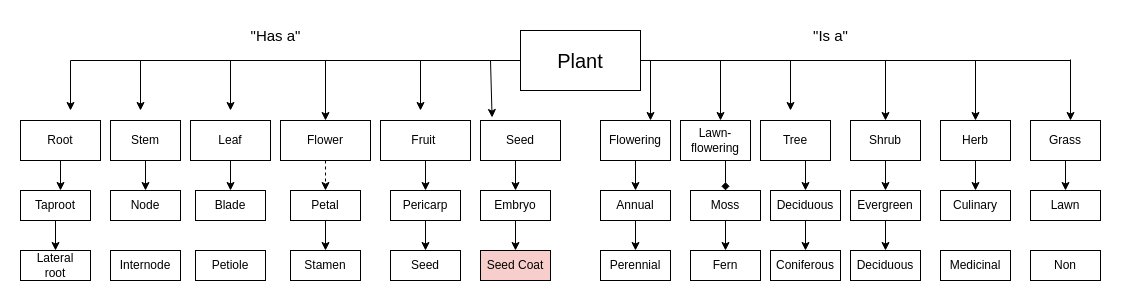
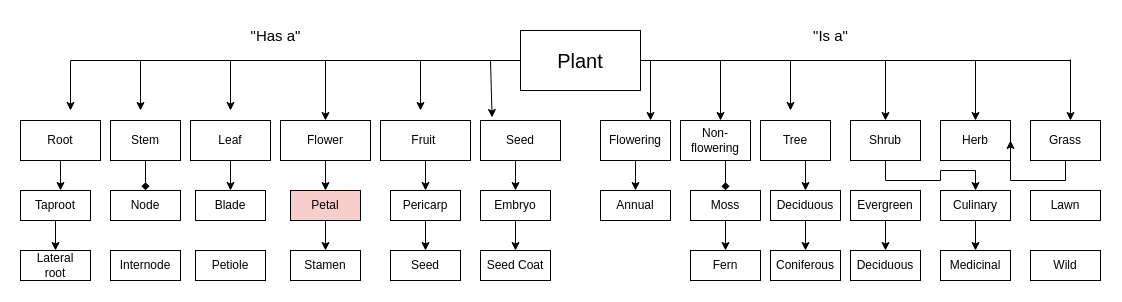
- <mxCell id="16" value="Lawn-flowering" style="rounded=0;whiteSpace=wrap;html=1;" vertex="1" parent="1"><mxGeometry x="680" y="120" width="70" height="40" as="geometry" /></mxCell>
+ <mxCell id="16" value="Non-flowering" style="rounded=0;whiteSpace=wrap;html=1;" vertex="1" parent="1"><mxGeometry x="680" y="120" width="70" height="40" as="geometry" /></mxCell>
- <mxCell id="21" style="edgeStyle=orthogonalEdgeStyle;rounded=0;orthogonalLoop=1;jettySize=auto;html=1;exitX=0.5;exitY=1;exitDx=0;exitDy=0;entryX=0.5;entryY=0;entryDx=0;entryDy=0;" edge="1" parent="1" source="22" target="63"><mxGeometry relative="1" as="geometry" /></mxCell>
- <mxCell id="7" style="edgeStyle=orthogonalEdgeStyle;rounded=0;orthogonalLoop=1;jettySize=auto;html=1;exitX=0.5;exitY=1;exitDx=0;exitDy=0;entryX=0.5;entryY=0;entryDx=0;entryDy=0;dashed=1;" edge="1" parent="1" source="8" target="42"><mxGeometry relative="1" as="geometry" /></mxCell>
+ <mxCell id="7" style="edgeStyle=orthogonalEdgeStyle;rounded=0;orthogonalLoop=1;jettySize=auto;html=1;exitX=0.5;exitY=1;exitDx=0;exitDy=0;entryX=0.5;entryY=0;entryDx=0;entryDy=0;" edge="1" parent="1" source="8" target="42"><mxGeometry relative="1" as="geometry" /></mxCell>
- <mxCell id="19" style="edgeStyle=orthogonalEdgeStyle;rounded=0;orthogonalLoop=1;jettySize=auto;html=1;exitX=0.5;exitY=1;exitDx=0;exitDy=0;entryX=0.5;entryY=0;entryDx=0;entryDy=0;" edge="1" parent="1" source="20" target="60"><mxGeometry relative="1" as="geometry" /></mxCell>
+ <mxCell id="19" style="edgeStyle=orthogonalEdgeStyle;rounded=0;orthogonalLoop=1;jettySize=auto;html=1;exitX=0.5;exitY=1;exitDx=0;exitDy=0;" edge="1" parent="1" source="20" target="63"><mxGeometry relative="1" as="geometry" /></mxCell>
- <mxCell id="23" style="edgeStyle=orthogonalEdgeStyle;rounded=0;orthogonalLoop=1;jettySize=auto;html=1;exitX=0.5;exitY=1;exitDx=0;exitDy=0;entryX=0.5;entryY=0;entryDx=0;entryDy=0;" edge="1" parent="1" source="24" target="65"><mxGeometry relative="1" as="geometry" /></mxCell>
+ <mxCell id="23" style="edgeStyle=orthogonalEdgeStyle;rounded=0;orthogonalLoop=1;jettySize=auto;html=1;exitX=0.5;exitY=1;exitDx=0;exitDy=0;" edge="1" parent="1" source="24" target="22"><mxGeometry relative="1" as="geometry" /></mxCell>
- <mxCell id="3" style="edgeStyle=orthogonalEdgeStyle;rounded=0;orthogonalLoop=1;jettySize=auto;html=1;exitX=0.5;exitY=1;exitDx=0;exitDy=0;entryX=0.5;entryY=0;entryDx=0;entryDy=0;" edge="1" parent="1" source="4" target="36"><mxGeometry relative="1" as="geometry" /></mxCell>
+ <mxCell id="3" style="edgeStyle=orthogonalEdgeStyle;rounded=0;orthogonalLoop=1;jettySize=auto;html=1;exitX=0.5;exitY=1;exitDx=0;exitDy=0;entryX=0.5;entryY=0;entryDx=0;entryDy=0;endArrow=diamond;" edge="1" parent="1" source="4" target="36"><mxGeometry relative="1" as="geometry" /></mxCell>
- <mxCell id="42" value="Petal" style="rounded=0;whiteSpace=wrap;html=1;" vertex="1" parent="1"><mxGeometry x="290" y="190" width="70" height="30" as="geometry" /></mxCell>
+ <mxCell id="42" value="Petal" style="rounded=0;whiteSpace=wrap;html=1;fillColor=#f8cecc;" vertex="1" parent="1"><mxGeometry x="290" y="190" width="70" height="30" as="geometry" /></mxCell>
- <mxCell id="50" value="" style="edgeStyle=orthogonalEdgeStyle;rounded=0;orthogonalLoop=1;jettySize=auto;html=1;" edge="1" parent="1" source="51" target="52"><mxGeometry relative="1" as="geometry" /></mxCell>
+ <mxCell id="62" value="" style="edgeStyle=orthogonalEdgeStyle;rounded=0;orthogonalLoop=1;jettySize=auto;html=1;" edge="1" parent="1" source="63" target="64"><mxGeometry relative="1" as="geometry" /></mxCell>
- <mxCell id="49" value="Seed Coat" style="rounded=0;whiteSpace=wrap;html=1;fillColor=#f8cecc;" vertex="1" parent="1"><mxGeometry x="480" y="250" width="70" height="30" as="geometry" /></mxCell>
+ <mxCell id="49" value="Seed Coat" style="rounded=0;whiteSpace=wrap;html=1;" vertex="1" parent="1"><mxGeometry x="480" y="250" width="70" height="30" as="geometry" /></mxCell>
- <mxCell id="52" value="Perennial" style="rounded=0;whiteSpace=wrap;html=1;" vertex="1" parent="1"><mxGeometry x="600" y="250" width="70" height="30" as="geometry" /></mxCell>
- <mxCell id="66" value="Non" style="rounded=0;whiteSpace=wrap;html=1;" vertex="1" parent="1"><mxGeometry x="1030" y="250" width="70" height="30" as="geometry" /></mxCell>
+ <mxCell id="66" value="Wild" style="rounded=0;whiteSpace=wrap;html=1;" vertex="1" parent="1"><mxGeometry x="1030" y="250" width="70" height="30" as="geometry" /></mxCell>
